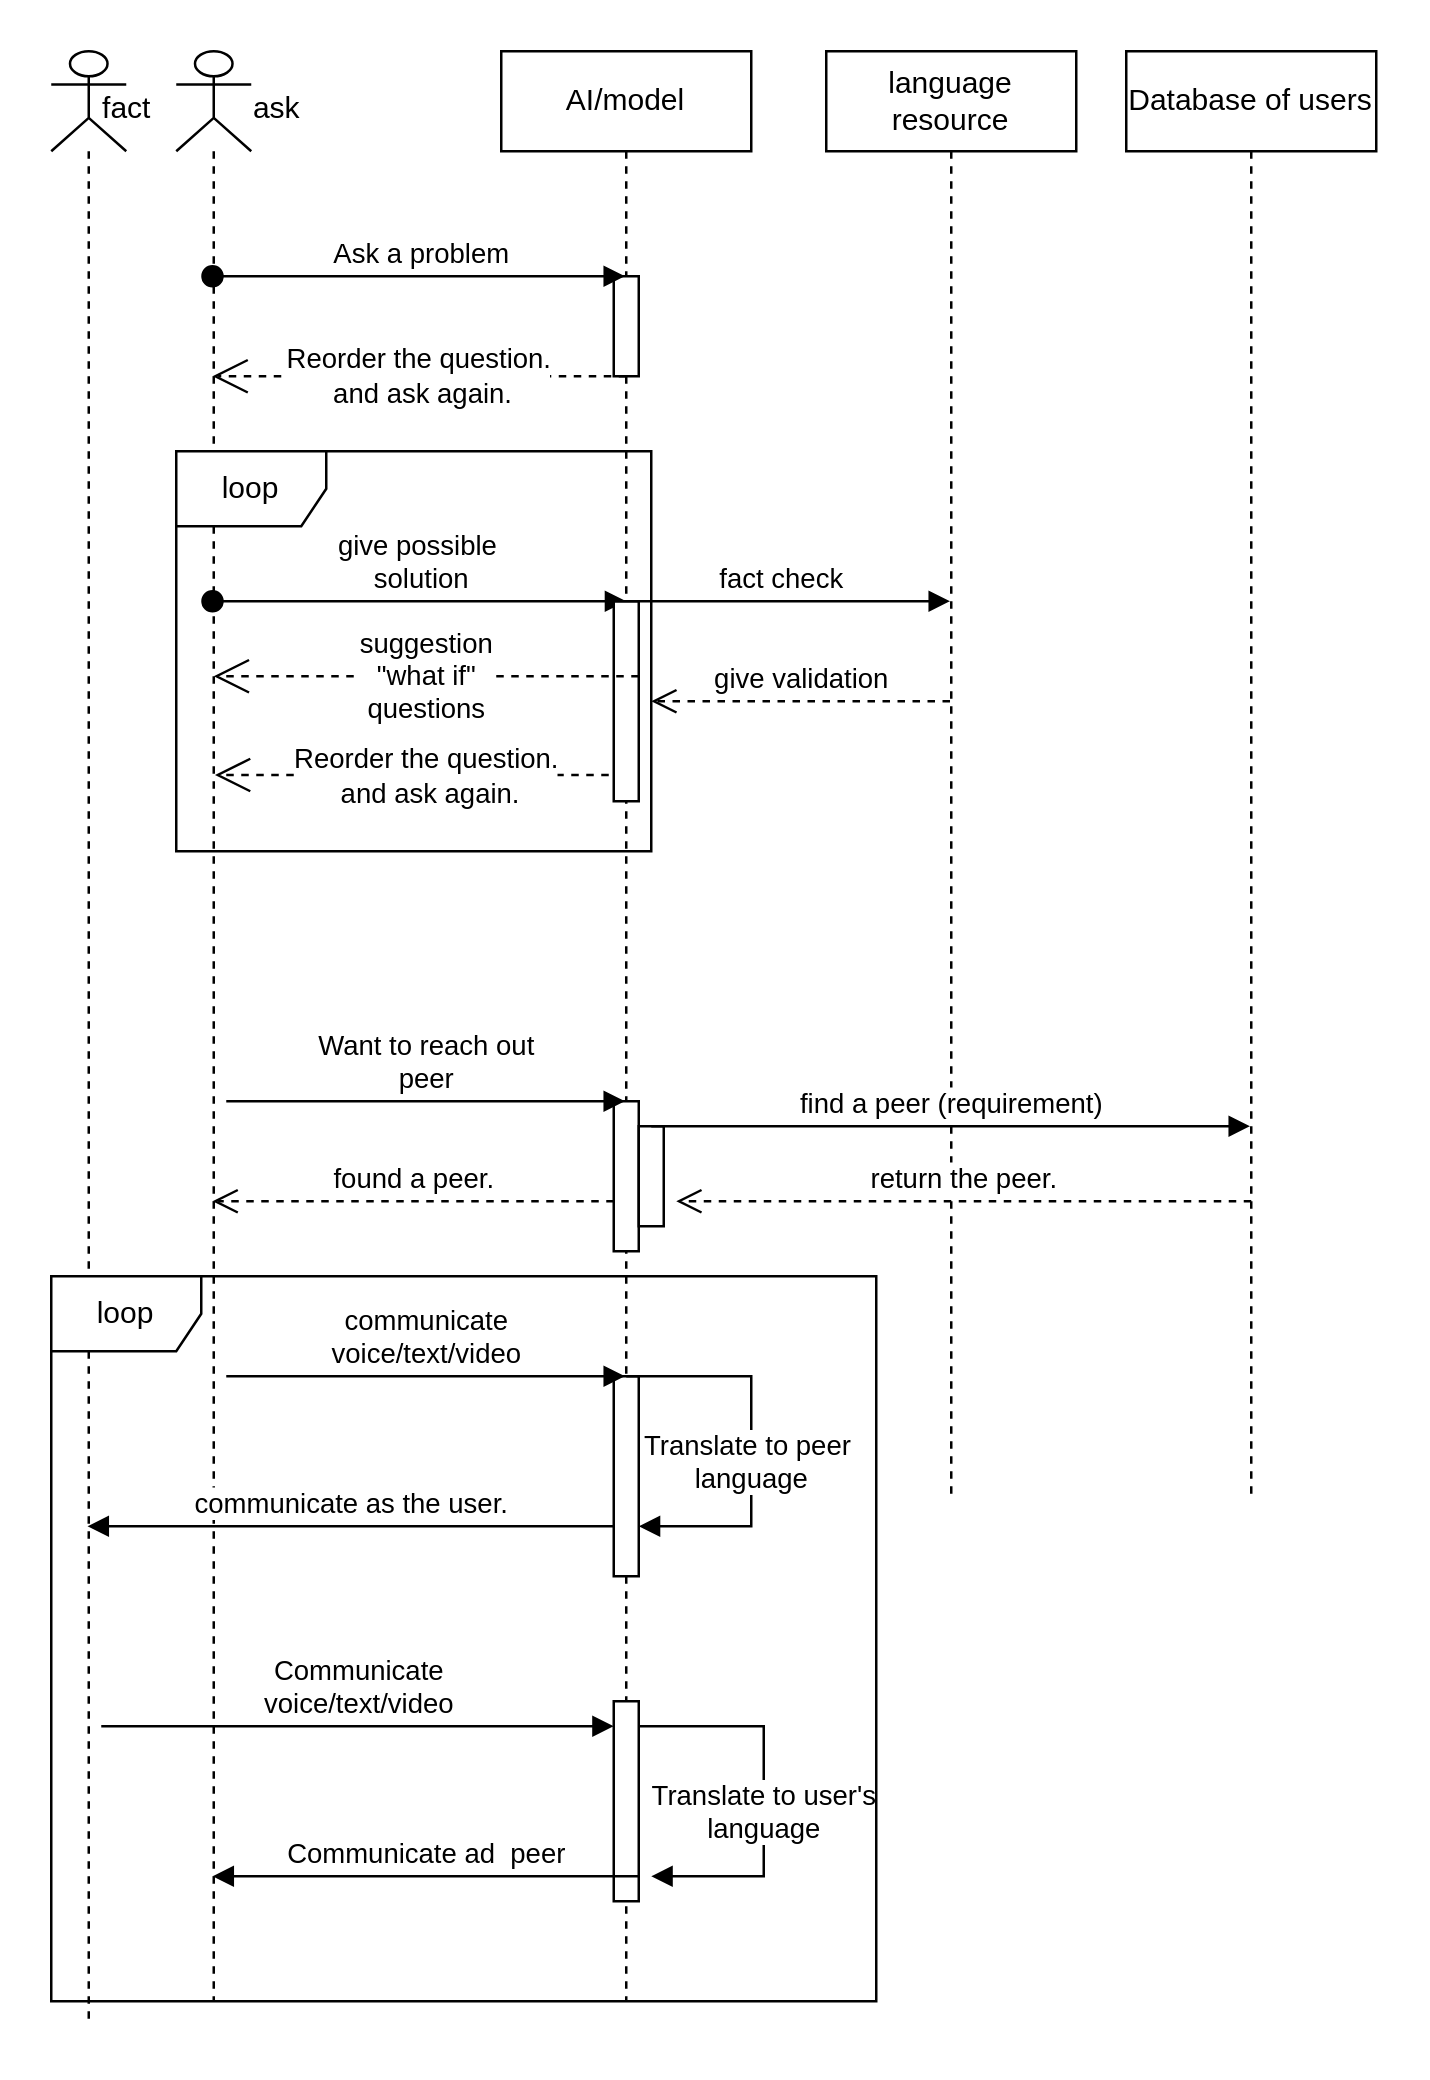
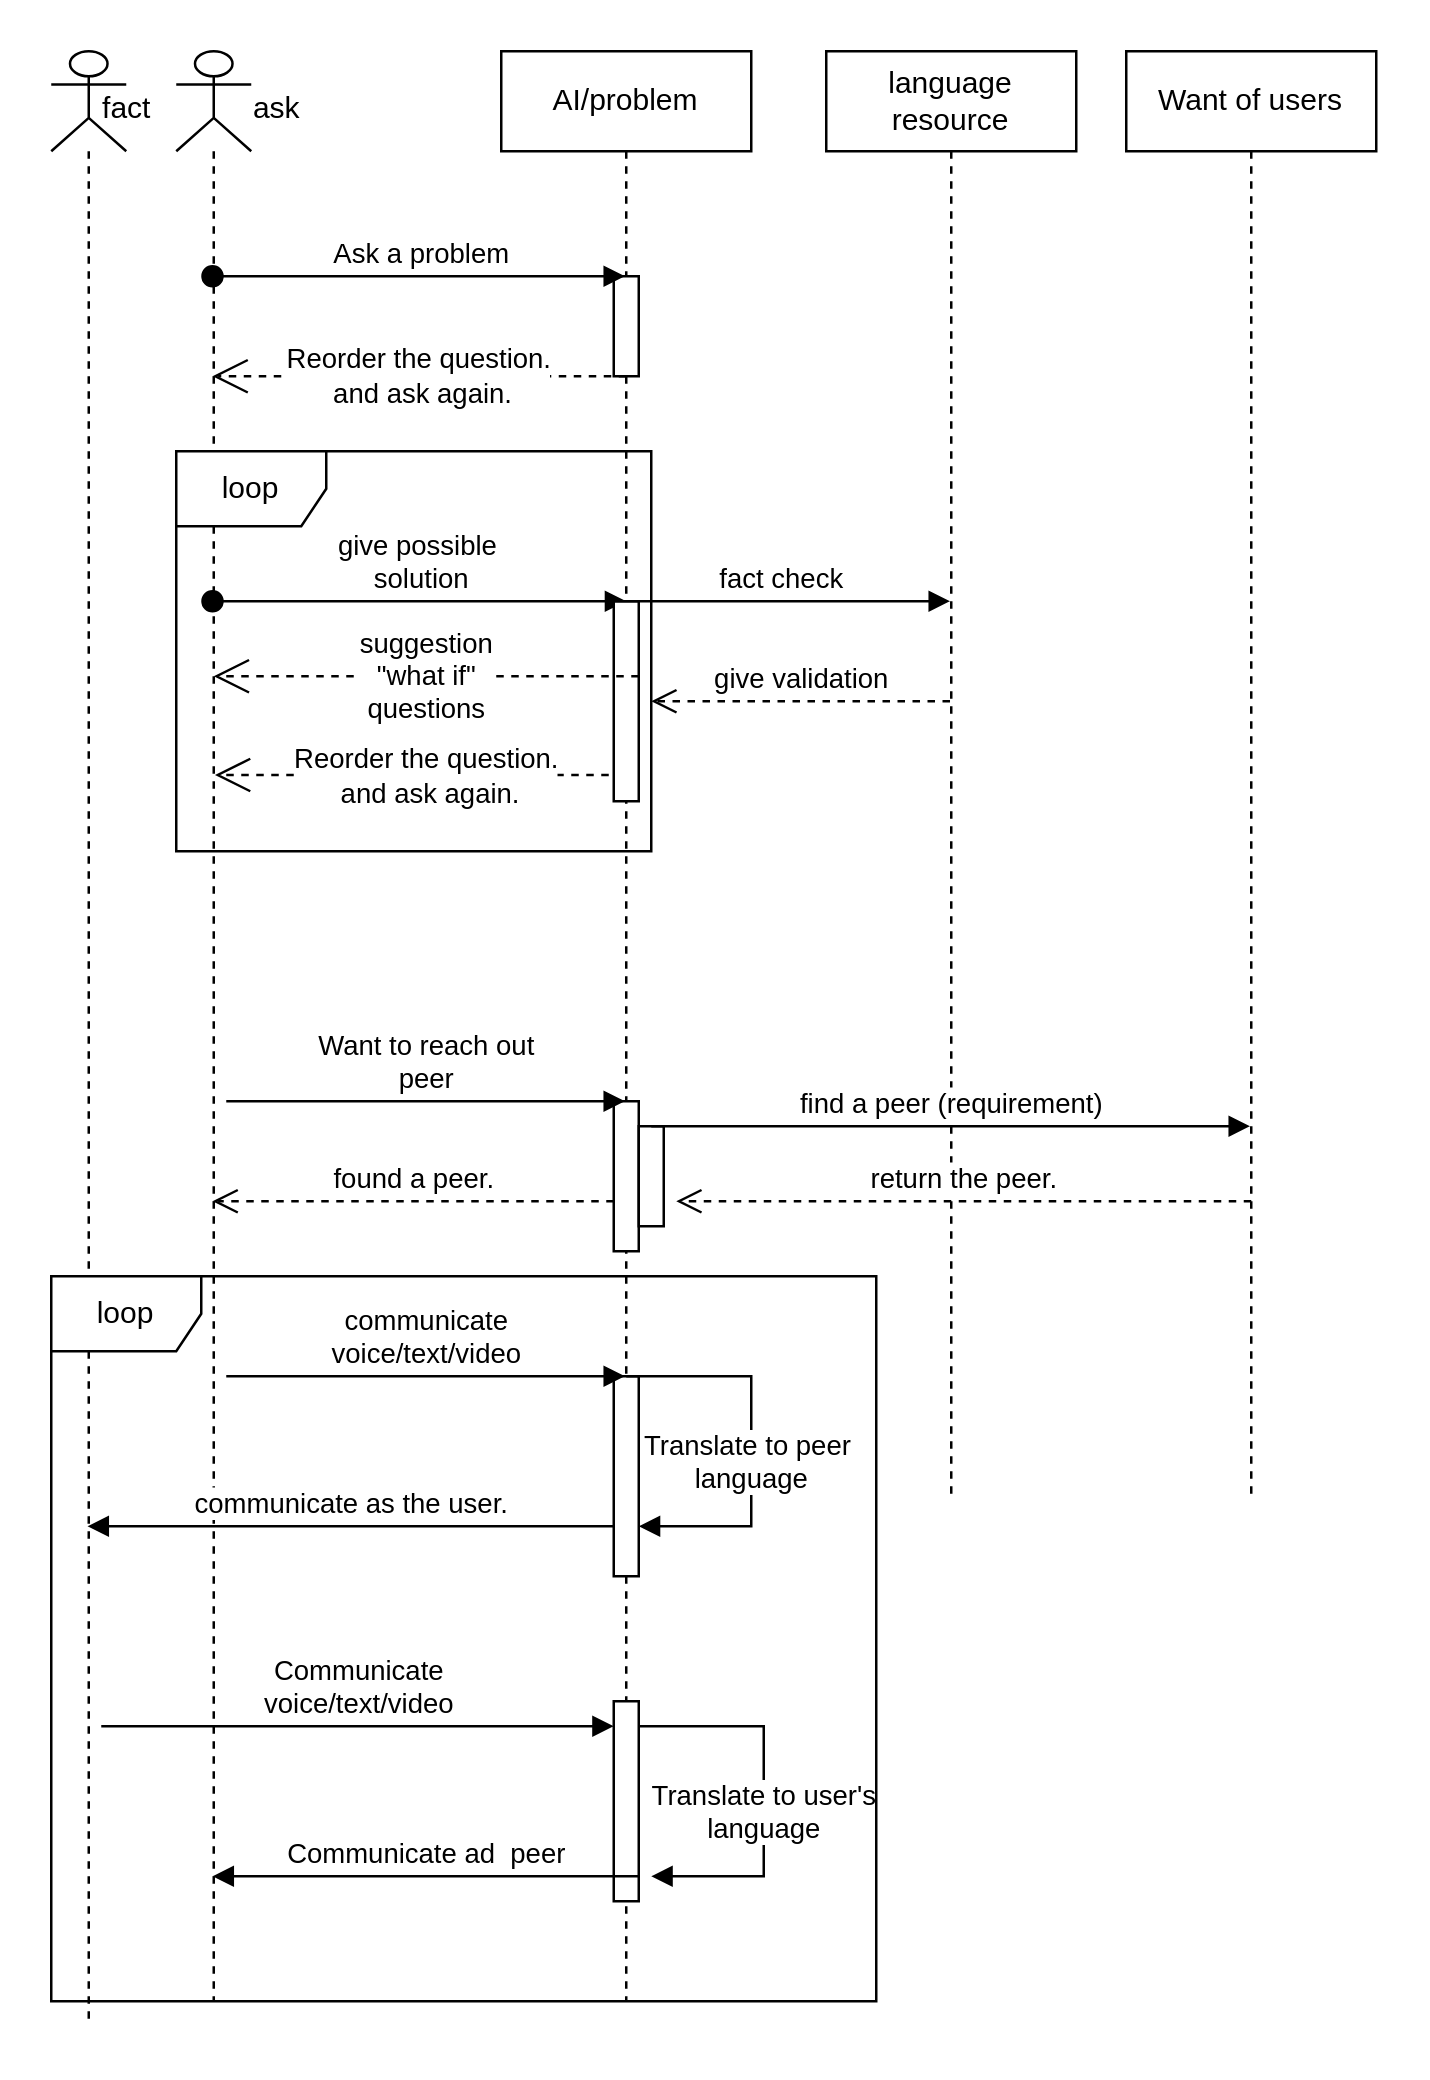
- <mxCell id="3" value="AI/model" style="shape=umlLifeline;perimeter=lifelinePerimeter;whiteSpace=wrap;html=1;container=1;dropTarget=0;collapsible=0;recursiveResize=0;outlineConnect=0;portConstraint=eastwest;newEdgeStyle={&quot;curved&quot;:0,&quot;rounded&quot;:0};" vertex="1" parent="1"><mxGeometry x="200" y="20" width="100" height="780" as="geometry" /></mxCell>
+ <mxCell id="3" value="AI/problem" style="shape=umlLifeline;perimeter=lifelinePerimeter;whiteSpace=wrap;html=1;container=1;dropTarget=0;collapsible=0;recursiveResize=0;outlineConnect=0;portConstraint=eastwest;newEdgeStyle={&quot;curved&quot;:0,&quot;rounded&quot;:0};" vertex="1" parent="1"><mxGeometry x="200" y="20" width="100" height="780" as="geometry" /></mxCell>
- <mxCell id="23" value="Database of users" style="shape=umlLifeline;perimeter=lifelinePerimeter;whiteSpace=wrap;html=1;container=1;dropTarget=0;collapsible=0;recursiveResize=0;outlineConnect=0;portConstraint=eastwest;newEdgeStyle={&quot;curved&quot;:0,&quot;rounded&quot;:0};" vertex="1" parent="1"><mxGeometry x="450" y="20" width="100" height="580" as="geometry" /></mxCell>
+ <mxCell id="23" value="Want of users" style="shape=umlLifeline;perimeter=lifelinePerimeter;whiteSpace=wrap;html=1;container=1;dropTarget=0;collapsible=0;recursiveResize=0;outlineConnect=0;portConstraint=eastwest;newEdgeStyle={&quot;curved&quot;:0,&quot;rounded&quot;:0};" vertex="1" parent="1"><mxGeometry x="450" y="20" width="100" height="580" as="geometry" /></mxCell>
